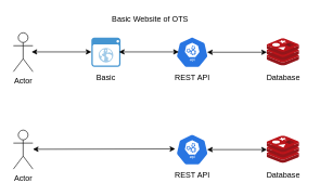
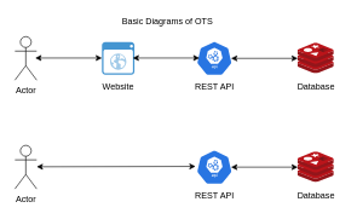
- <mxCell id="9" value="Basic Website of OTS" style="text;html=1;align=center;verticalAlign=middle;resizable=0;points=[];autosize=1;" vertex="1" parent="1"><mxGeometry x="160" y="20" width="140" height="20" as="geometry" /></mxCell>
+ <mxCell id="9" value="Basic Diagrams of OTS" style="text;html=1;align=center;verticalAlign=middle;resizable=0;points=[];autosize=1;" vertex="1" parent="1"><mxGeometry x="160" y="20" width="140" height="20" as="geometry" /></mxCell>
- <mxCell id="8" value="Basic" style="text;html=1;align=center;verticalAlign=middle;resizable=0;points=[];autosize=1;" vertex="1" parent="1"><mxGeometry x="132.4" y="110" width="60" height="20" as="geometry" /></mxCell>
+ <mxCell id="8" value="Website" style="text;html=1;align=center;verticalAlign=middle;resizable=0;points=[];autosize=1;" vertex="1" parent="1"><mxGeometry x="132.4" y="110" width="60" height="20" as="geometry" /></mxCell>
